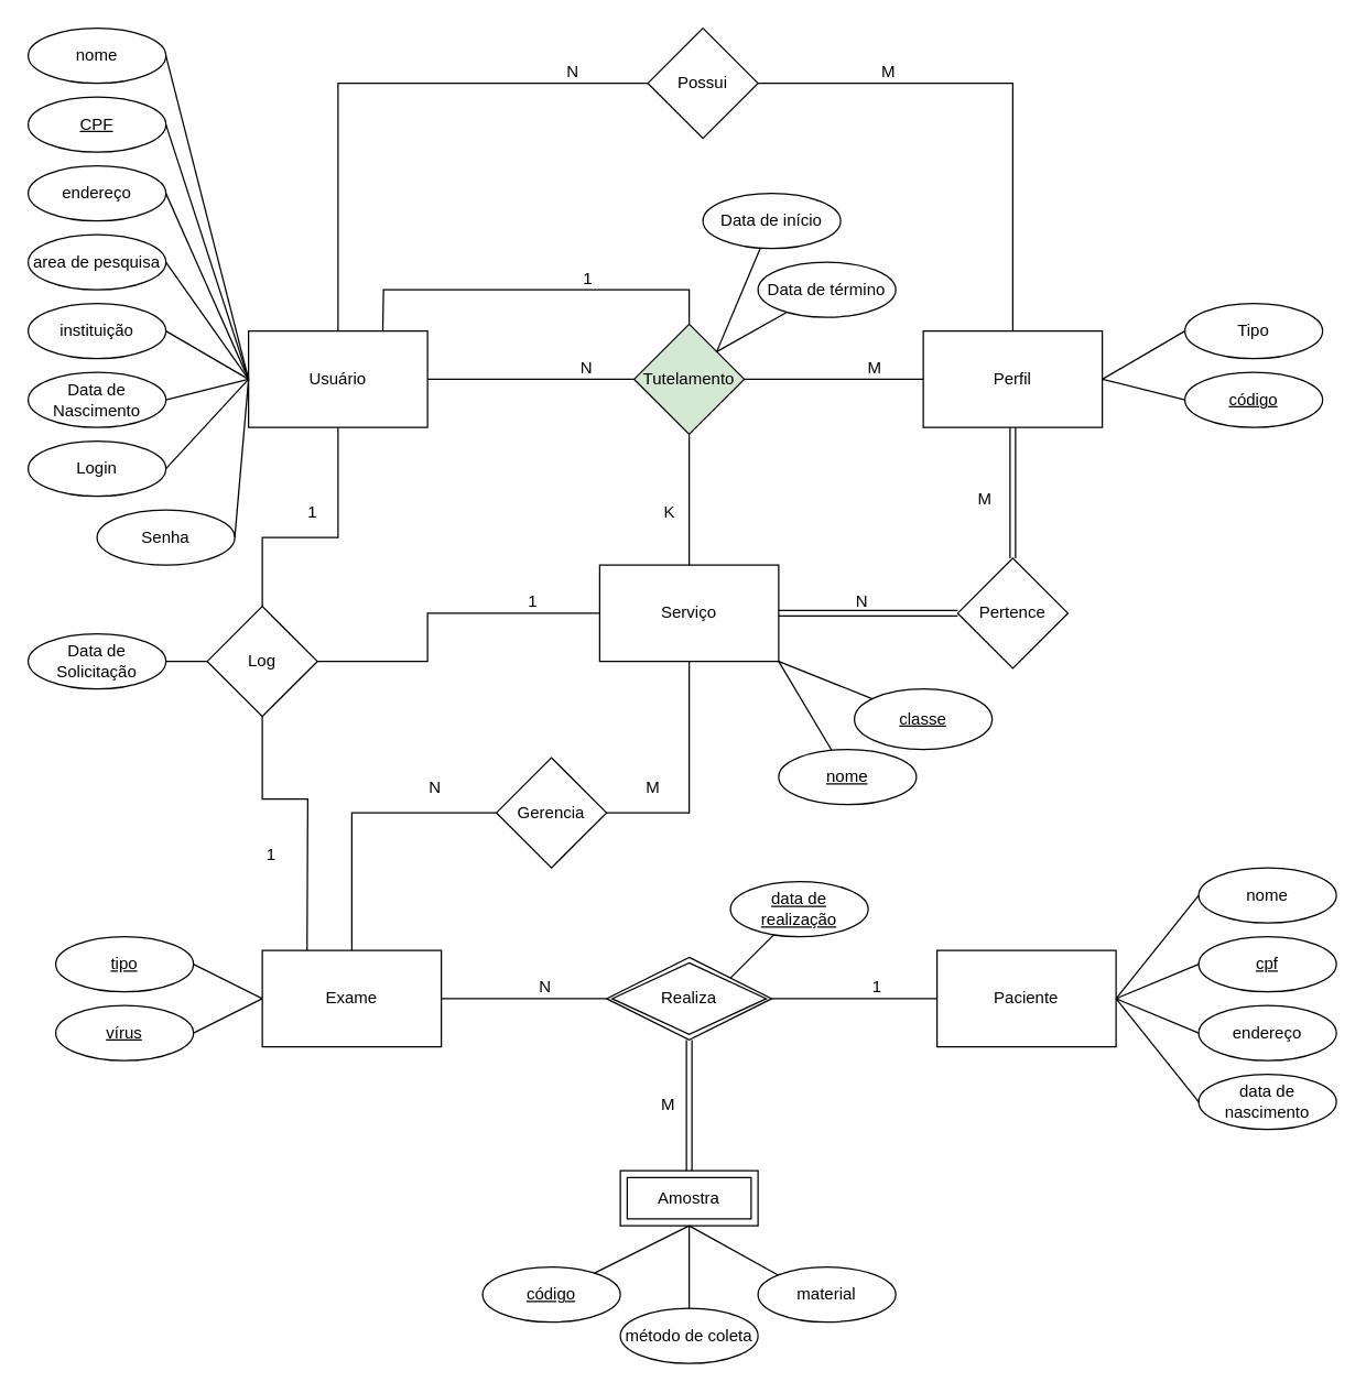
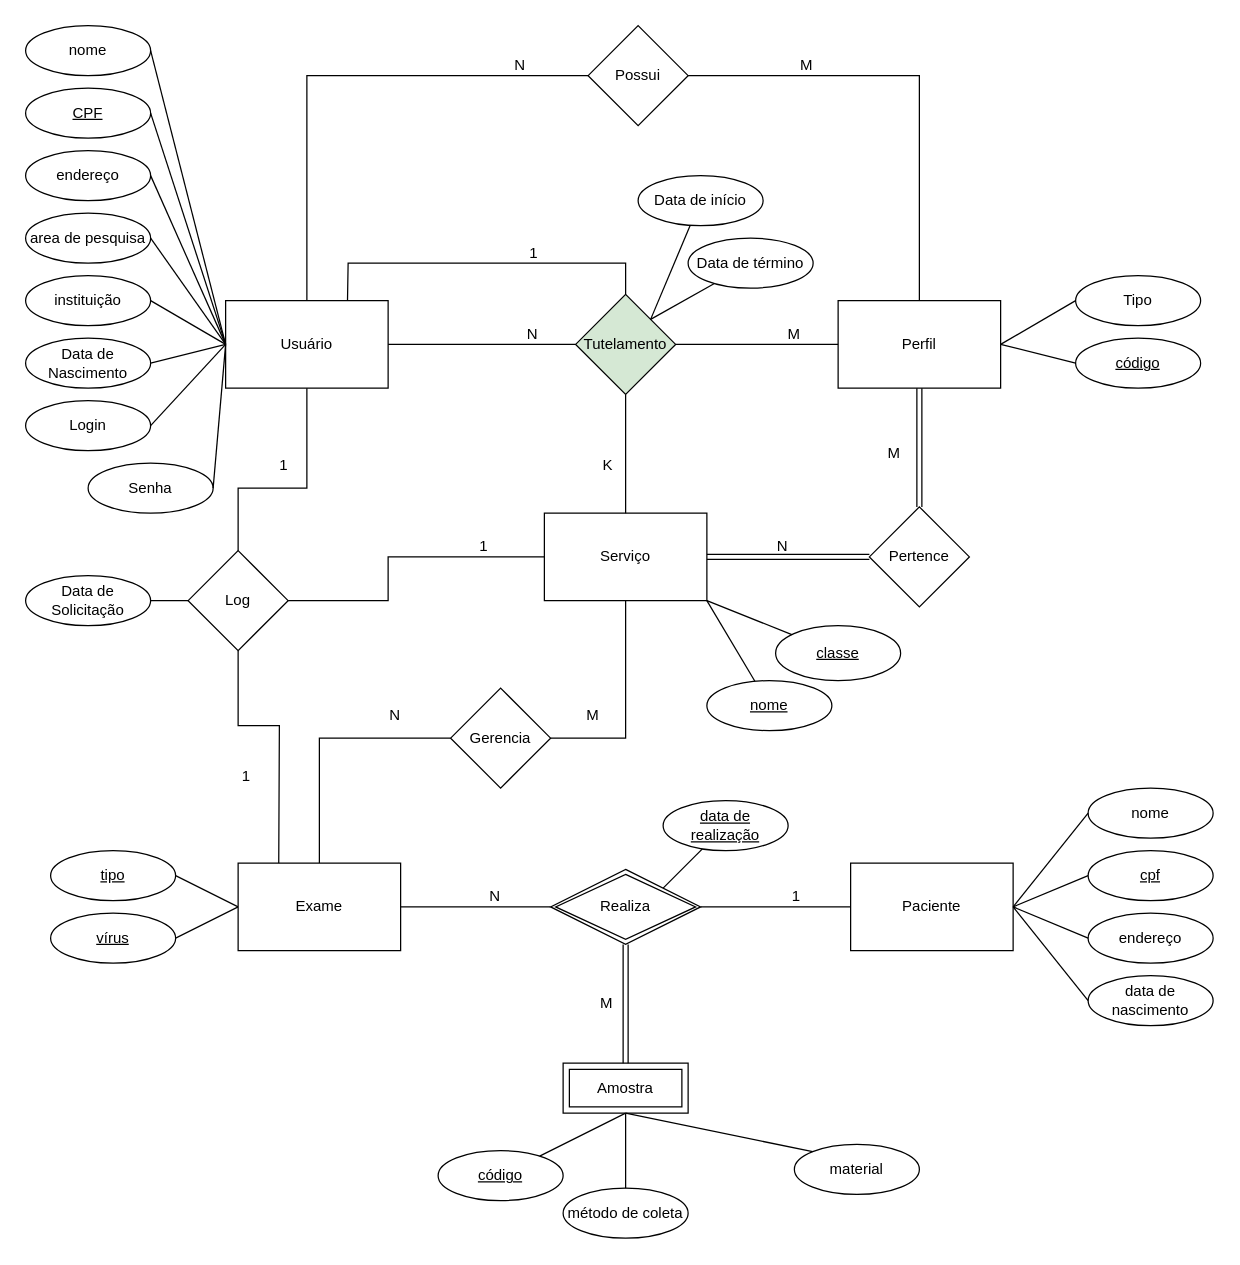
- <mxCell id="75" value="material" style="ellipse;whiteSpace=wrap;html=1;align=center;" parent="1" vertex="1"><mxGeometry x="550" y="920" width="100" height="40" as="geometry" /></mxCell>
+ <mxCell id="75" value="material" style="ellipse;whiteSpace=wrap;html=1;align=center;" parent="1" vertex="1"><mxGeometry x="635" y="915" width="100" height="40" as="geometry" /></mxCell>
